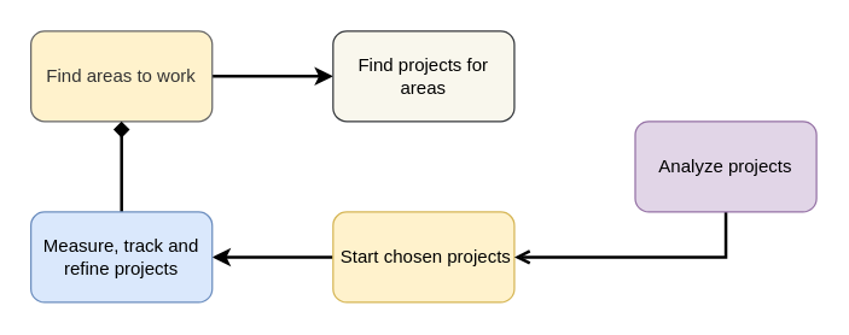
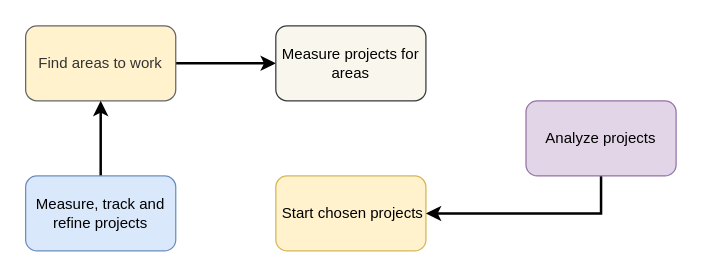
- <mxCell id="4" value="Find projects for areas" style="rounded=1;whiteSpace=wrap;html=1;fillColor=#f9f7ed;strokeColor=#36393d;" vertex="1" parent="1"><mxGeometry x="220" y="20" width="120" height="60" as="geometry" /></mxCell>
+ <mxCell id="4" value="Measure projects for areas" style="rounded=1;whiteSpace=wrap;html=1;fillColor=#f9f7ed;strokeColor=#36393d;" vertex="1" parent="1"><mxGeometry x="220" y="20" width="120" height="60" as="geometry" /></mxCell>
- <mxCell id="7" value="" style="edgeStyle=orthogonalEdgeStyle;rounded=0;orthogonalLoop=1;jettySize=auto;html=1;strokeWidth=2;endArrow=diamond;" edge="1" parent="1" source="8" target="3"><mxGeometry relative="1" as="geometry" /></mxCell>
+ <mxCell id="7" value="" style="edgeStyle=orthogonalEdgeStyle;rounded=0;orthogonalLoop=1;jettySize=auto;html=1;strokeWidth=2;" edge="1" parent="1" source="8" target="3"><mxGeometry relative="1" as="geometry" /></mxCell>
- <mxCell id="5" value="" style="edgeStyle=orthogonalEdgeStyle;rounded=0;orthogonalLoop=1;jettySize=auto;html=1;strokeWidth=2;" edge="1" parent="1" source="6" target="8"><mxGeometry relative="1" as="geometry" /></mxCell>
- <mxCell id="9" style="edgeStyle=orthogonalEdgeStyle;rounded=0;orthogonalLoop=1;jettySize=auto;html=1;entryX=1;entryY=0.5;entryDx=0;entryDy=0;strokeWidth=2;endArrow=open;" edge="1" parent="1" source="10" target="6"><mxGeometry relative="1" as="geometry"><Array as="points"><mxPoint x="480" y="170" /></Array></mxGeometry></mxCell>
+ <mxCell id="9" style="edgeStyle=orthogonalEdgeStyle;rounded=0;orthogonalLoop=1;jettySize=auto;html=1;entryX=1;entryY=0.5;entryDx=0;entryDy=0;strokeWidth=2;" edge="1" parent="1" source="10" target="6"><mxGeometry relative="1" as="geometry"><Array as="points"><mxPoint x="480" y="170" /></Array></mxGeometry></mxCell>
